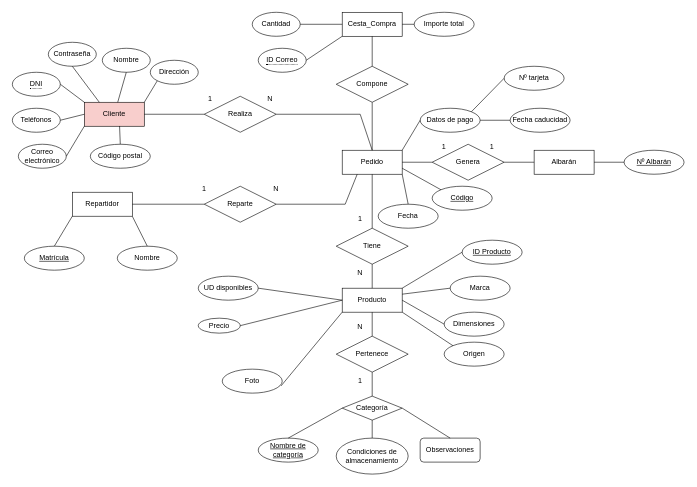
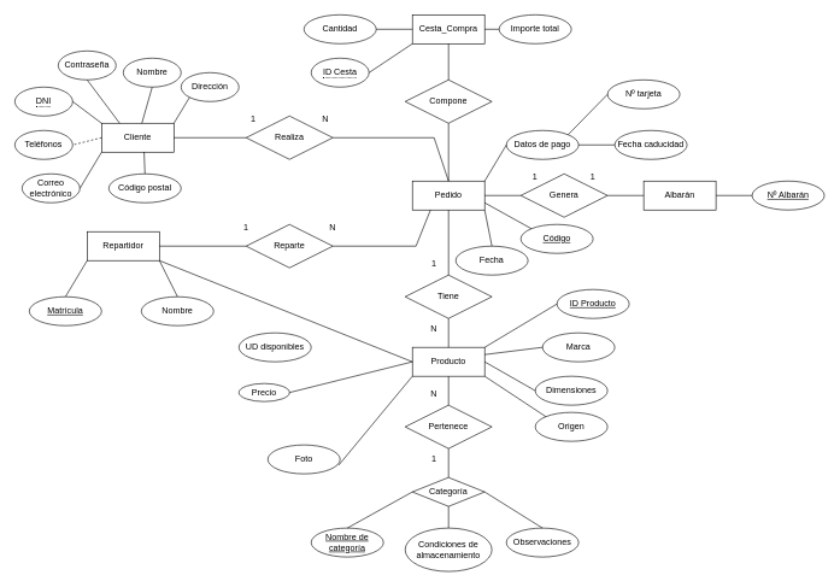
- <mxCell id="87" value="Cantidad" style="ellipse;whiteSpace=wrap;html=1;align=center;" vertex="1" parent="1"><mxGeometry x="420" y="20" width="80" height="40" as="geometry" /></mxCell>
+ <mxCell id="87" value="Cantidad" style="ellipse;whiteSpace=wrap;html=1;align=center;" vertex="1" parent="1"><mxGeometry x="420" y="20" width="100" height="40" as="geometry" /></mxCell>
- <mxCell id="89" value="&lt;span style=&quot;border-bottom: 1px dotted&quot;&gt;ID Correo&lt;/span&gt;" style="ellipse;whiteSpace=wrap;html=1;align=center;" vertex="1" parent="1"><mxGeometry x="430" y="80" width="80" height="40" as="geometry" /></mxCell>
+ <mxCell id="89" value="&lt;span style=&quot;border-bottom: 1px dotted&quot;&gt;ID Cesta&lt;/span&gt;" style="ellipse;whiteSpace=wrap;html=1;align=center;" vertex="1" parent="1"><mxGeometry x="430" y="80" width="80" height="40" as="geometry" /></mxCell>
- <mxCell id="2" value="Cliente" style="whiteSpace=wrap;html=1;align=center;fillColor=#f8cecc;" parent="1" vertex="1"><mxGeometry x="140" y="170" width="100" height="40" as="geometry" /></mxCell>
+ <mxCell id="2" value="Cliente" style="whiteSpace=wrap;html=1;align=center;" parent="1" vertex="1"><mxGeometry x="140" y="170" width="100" height="40" as="geometry" /></mxCell>
- <mxCell id="34" value="" style="endArrow=none;html=1;rounded=0;entryX=1;entryY=0.5;entryDx=0;entryDy=0;exitX=0;exitY=0.5;exitDx=0;exitDy=0;" parent="1" source="2" target="11" edge="1"><mxGeometry width="50" height="50" relative="1" as="geometry"><mxPoint x="470" y="380" as="sourcePoint" /><mxPoint x="520" y="330" as="targetPoint" /></mxGeometry></mxCell>
+ <mxCell id="34" value="" style="endArrow=none;html=1;rounded=0;entryX=1;entryY=0.5;entryDx=0;entryDy=0;exitX=0;exitY=0.5;exitDx=0;exitDy=0;dashed=1;" parent="1" source="2" target="11" edge="1"><mxGeometry width="50" height="50" relative="1" as="geometry"><mxPoint x="470" y="380" as="sourcePoint" /><mxPoint x="520" y="330" as="targetPoint" /></mxGeometry></mxCell>
- <mxCell id="47" value="" style="endArrow=none;html=1;rounded=0;entryX=1;entryY=0.5;entryDx=0;entryDy=0;exitX=0;exitY=0.5;exitDx=0;exitDy=0;" parent="1" source="3" target="42" edge="1"><mxGeometry width="50" height="50" relative="1" as="geometry"><mxPoint x="470" y="500" as="sourcePoint" /><mxPoint x="520" y="450" as="targetPoint" /></mxGeometry></mxCell>
+ <mxCell id="47" value="" style="endArrow=none;html=1;rounded=0;exitX=0;exitY=0.5;exitDx=0;exitDy=0;" parent="1" source="3" target="6" edge="1"><mxGeometry width="50" height="50" relative="1" as="geometry"><mxPoint x="470" y="500" as="sourcePoint" /><mxPoint x="520" y="450" as="targetPoint" /></mxGeometry></mxCell>
- <mxCell id="39" value="Observaciones" style="whiteSpace=wrap;html=1;align=center;rounded=1;" parent="1" vertex="1"><mxGeometry x="700" y="730" width="100" height="40" as="geometry" /></mxCell>
+ <mxCell id="39" value="Observaciones" style="ellipse;whiteSpace=wrap;html=1;align=center;" parent="1" vertex="1"><mxGeometry x="700" y="730" width="100" height="40" as="geometry" /></mxCell>
